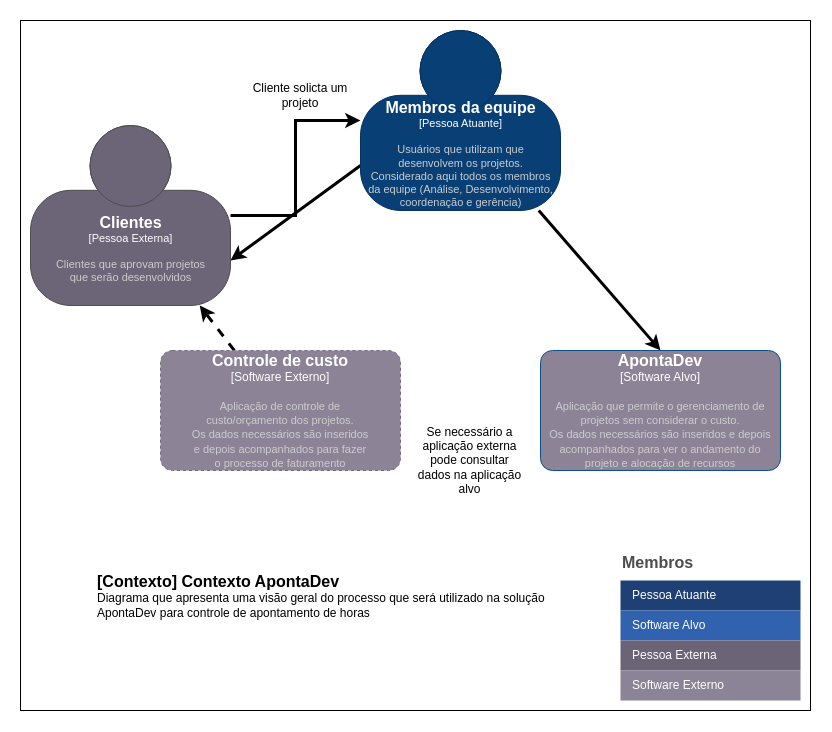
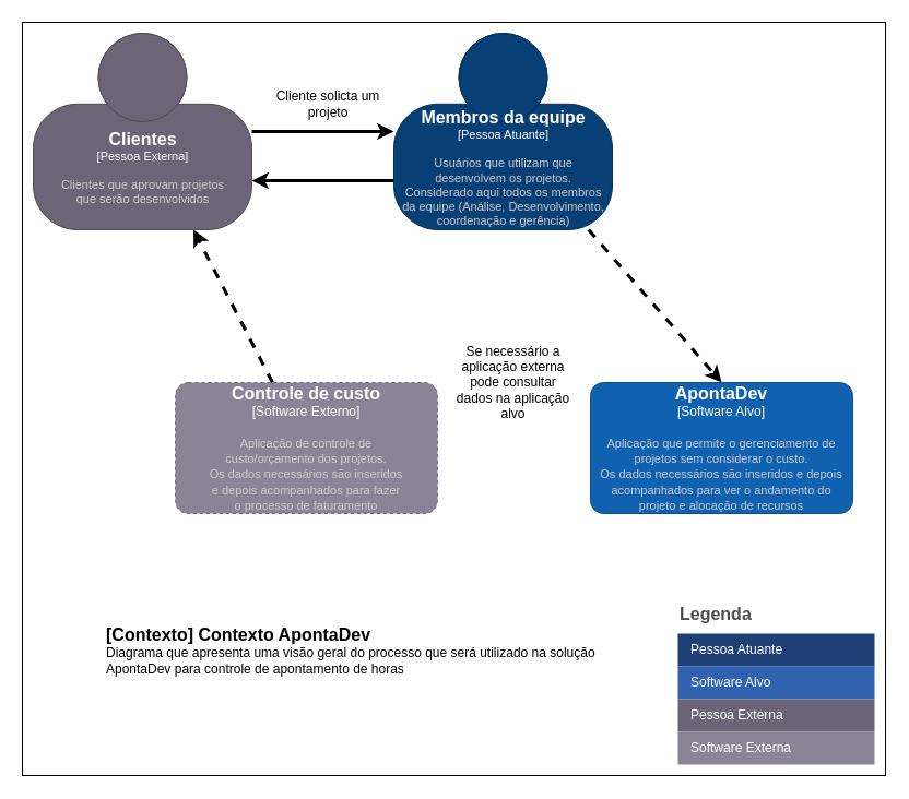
- <mxCell id="8" value="&lt;font style=&quot;font-size: 16px&quot;&gt;&lt;b&gt;Clientes&lt;/b&gt;&lt;/font&gt;&lt;div&gt;[Pessoa Externa]&lt;/div&gt;&lt;br&gt;&lt;div&gt;&lt;font style=&quot;font-size: 11px&quot;&gt;&lt;font color=&quot;#cccccc&quot;&gt;Clientes que aprovam projetos&#10;que serão desenvolvidos&lt;/font&gt;&lt;/div&gt;" style="html=1;fontSize=11;dashed=0;whitespace=wrap;fillColor=#6C6477;strokeColor=#4D4D4D;fontColor=#ffffff;shape=mxgraph.c4.person2;align=center;metaEdit=1;points=[[0.5,0,0],[1,0.5,0],[1,0.75,0],[0.75,1,0],[0.5,1,0],[0.25,1,0],[0,0.75,0],[0,0.5,0]];resizable=0;" vertex="1" parent="1"><mxGeometry x="30" y="125" width="200" height="180" as="geometry" /></mxCell>
+ <mxCell id="8" value="&lt;font style=&quot;font-size: 16px&quot;&gt;&lt;b&gt;Clientes&lt;/b&gt;&lt;/font&gt;&lt;div&gt;[Pessoa Externa]&lt;/div&gt;&lt;br&gt;&lt;div&gt;&lt;font style=&quot;font-size: 11px&quot;&gt;&lt;font color=&quot;#cccccc&quot;&gt;Clientes que aprovam projetos&#10;que serão desenvolvidos&lt;/font&gt;&lt;/div&gt;" style="html=1;fontSize=11;dashed=0;whitespace=wrap;fillColor=#6C6477;strokeColor=#4D4D4D;fontColor=#ffffff;shape=mxgraph.c4.person2;align=center;metaEdit=1;points=[[0.5,0,0],[1,0.5,0],[1,0.75,0],[0.75,1,0],[0.5,1,0],[0.25,1,0],[0,0.75,0],[0,0.5,0]];resizable=0;" vertex="1" parent="1"><mxGeometry x="30" y="30" width="200" height="180" as="geometry" /></mxCell>
- <mxCell id="3" style="rounded=0;orthogonalLoop=1;jettySize=auto;html=1;entryX=0.5;entryY=0;entryDx=0;entryDy=0;entryPerimeter=0;strokeWidth=3;" edge="1" parent="1" source="5" target="6"><mxGeometry relative="1" as="geometry" /></mxCell>
+ <mxCell id="3" style="rounded=0;orthogonalLoop=1;jettySize=auto;html=1;entryX=0.5;entryY=0;entryDx=0;entryDy=0;entryPerimeter=0;strokeWidth=3;dashed=1;" edge="1" parent="1" source="5" target="6"><mxGeometry relative="1" as="geometry" /></mxCell>
- <mxCell id="6" value="&lt;font style=&quot;font-size: 16px&quot;&gt;&lt;b&gt;ApontaDev&lt;/b&gt;&lt;/font&gt;&lt;div&gt;[Software Alvo]&lt;/div&gt;&lt;br&gt;&lt;div&gt;&lt;font style=&quot;font-size: 11px&quot;&gt;&lt;font color=&quot;#cccccc&quot;&gt;Aplicação que permite o gerenciamento de projetos sem considerar o custo.&#10;Os dados necessários são inseridos e depois acompanhados para ver o andamento do &#10;projeto e alocação de recursos&lt;/font&gt;&lt;/div&gt;" style="rounded=1;whiteSpace=wrap;html=1;labelBackgroundColor=none;fillColor=#8c8496;fontColor=#ffffff;align=center;arcSize=10;strokeColor=#0D5091;metaEdit=1;resizable=0;points=[[0.25,0,0],[0.5,0,0],[0.75,0,0],[1,0.25,0],[1,0.5,0],[1,0.75,0],[0.75,1,0],[0.5,1,0],[0.25,1,0],[0,0.75,0],[0,0.5,0],[0,0.25,0]];" vertex="1" parent="1"><mxGeometry x="540" y="350" width="240" height="120" as="geometry" /></mxCell>
+ <mxCell id="6" value="&lt;font style=&quot;font-size: 16px&quot;&gt;&lt;b&gt;ApontaDev&lt;/b&gt;&lt;/font&gt;&lt;div&gt;[Software Alvo]&lt;/div&gt;&lt;br&gt;&lt;div&gt;&lt;font style=&quot;font-size: 11px&quot;&gt;&lt;font color=&quot;#cccccc&quot;&gt;Aplicação que permite o gerenciamento de projetos sem considerar o custo.&#10;Os dados necessários são inseridos e depois acompanhados para ver o andamento do &#10;projeto e alocação de recursos&lt;/font&gt;&lt;/div&gt;" style="rounded=1;whiteSpace=wrap;html=1;labelBackgroundColor=none;fillColor=#1061B0;fontColor=#ffffff;align=center;arcSize=10;strokeColor=#0D5091;metaEdit=1;resizable=0;points=[[0.25,0,0],[0.5,0,0],[0.75,0,0],[1,0.25,0],[1,0.5,0],[1,0.75,0],[0.75,1,0],[0.5,1,0],[0.25,1,0],[0,0.75,0],[0,0.5,0],[0,0.25,0]];" vertex="1" parent="1"><mxGeometry x="540" y="350" width="240" height="120" as="geometry" /></mxCell>
- <mxCell id="19" value="Se necessário a aplicação externa pode consultar dados na aplicação alvo" style="text;html=1;strokeColor=none;fillColor=none;align=center;verticalAlign=middle;whiteSpace=wrap;rounded=0;" vertex="1" parent="1"><mxGeometry x="412" y="420" width="115" height="80" as="geometry" /></mxCell>
+ <mxCell id="19" value="Se necessário a aplicação externa pode consultar dados na aplicação alvo" style="text;html=1;strokeColor=none;fillColor=none;align=center;verticalAlign=middle;whiteSpace=wrap;rounded=0;" vertex="1" parent="1"><mxGeometry x="412" y="310" width="115" height="80" as="geometry" /></mxCell>
- <mxCell id="11" value="Membros" style="align=left;fontSize=16;fontStyle=1;strokeColor=none;fillColor=none;fontColor=#4D4D4D;spacingTop=-8;resizable=0;" vertex="1" parent="1"><mxGeometry x="620" y="550" width="180" height="30" as="geometry" /></mxCell>
+ <mxCell id="11" value="Legenda" style="align=left;fontSize=16;fontStyle=1;strokeColor=none;fillColor=none;fontColor=#4D4D4D;spacingTop=-8;resizable=0;" vertex="1" parent="1"><mxGeometry x="620" y="550" width="180" height="30" as="geometry" /></mxCell>
- <mxCell id="16" value="Software Externo" style="shape=partialRectangle;html=1;whiteSpace=wrap;connectable=0;fillColor=#8B8496;top=0;left=0;bottom=0;right=0;overflow=hidden;pointerEvents=1;align=left;spacingLeft=10;fontColor=#FFFFFF;" vertex="1" parent="12"><mxGeometry y="90" width="180" height="30" as="geometry" /></mxCell>
+ <mxCell id="16" value="Software Externa" style="shape=partialRectangle;html=1;whiteSpace=wrap;connectable=0;fillColor=#8B8496;top=0;left=0;bottom=0;right=0;overflow=hidden;pointerEvents=1;align=left;spacingLeft=10;fontColor=#FFFFFF;" vertex="1" parent="12"><mxGeometry y="90" width="180" height="30" as="geometry" /></mxCell>
